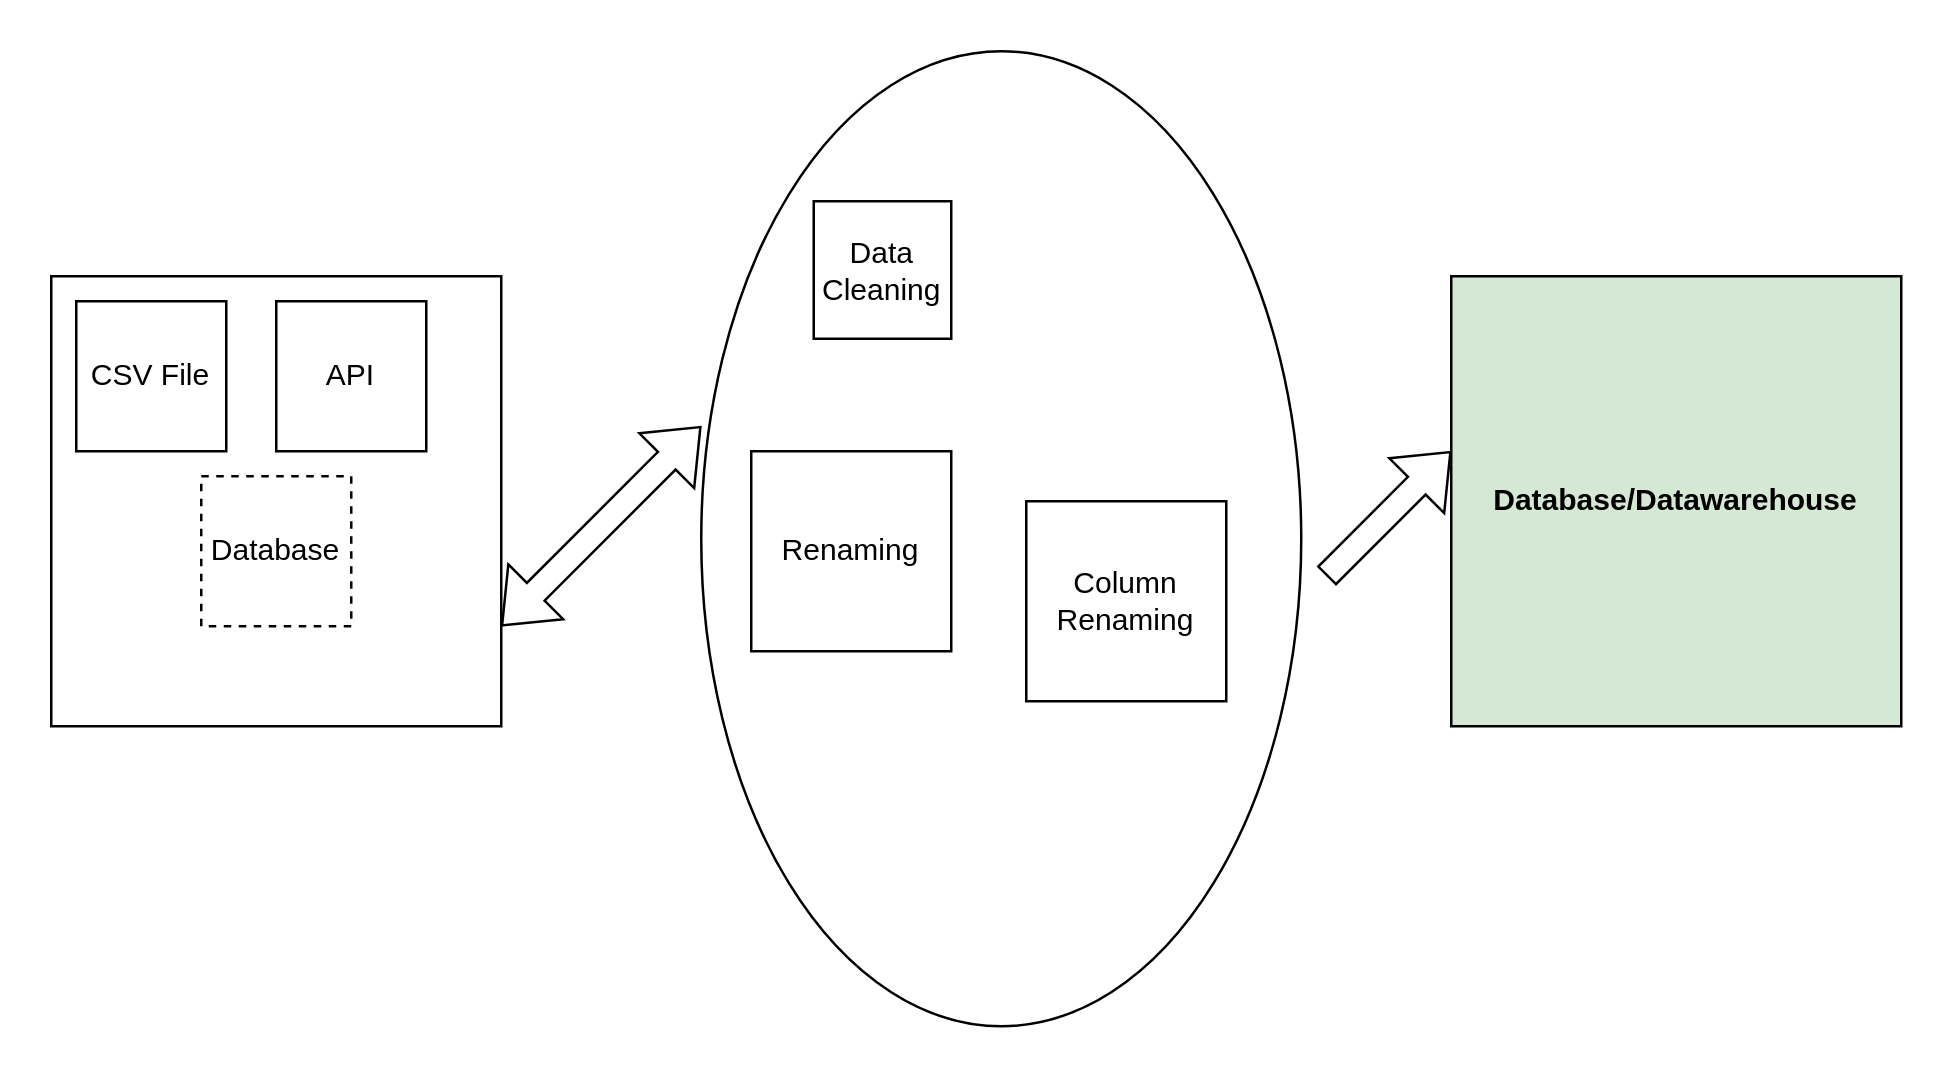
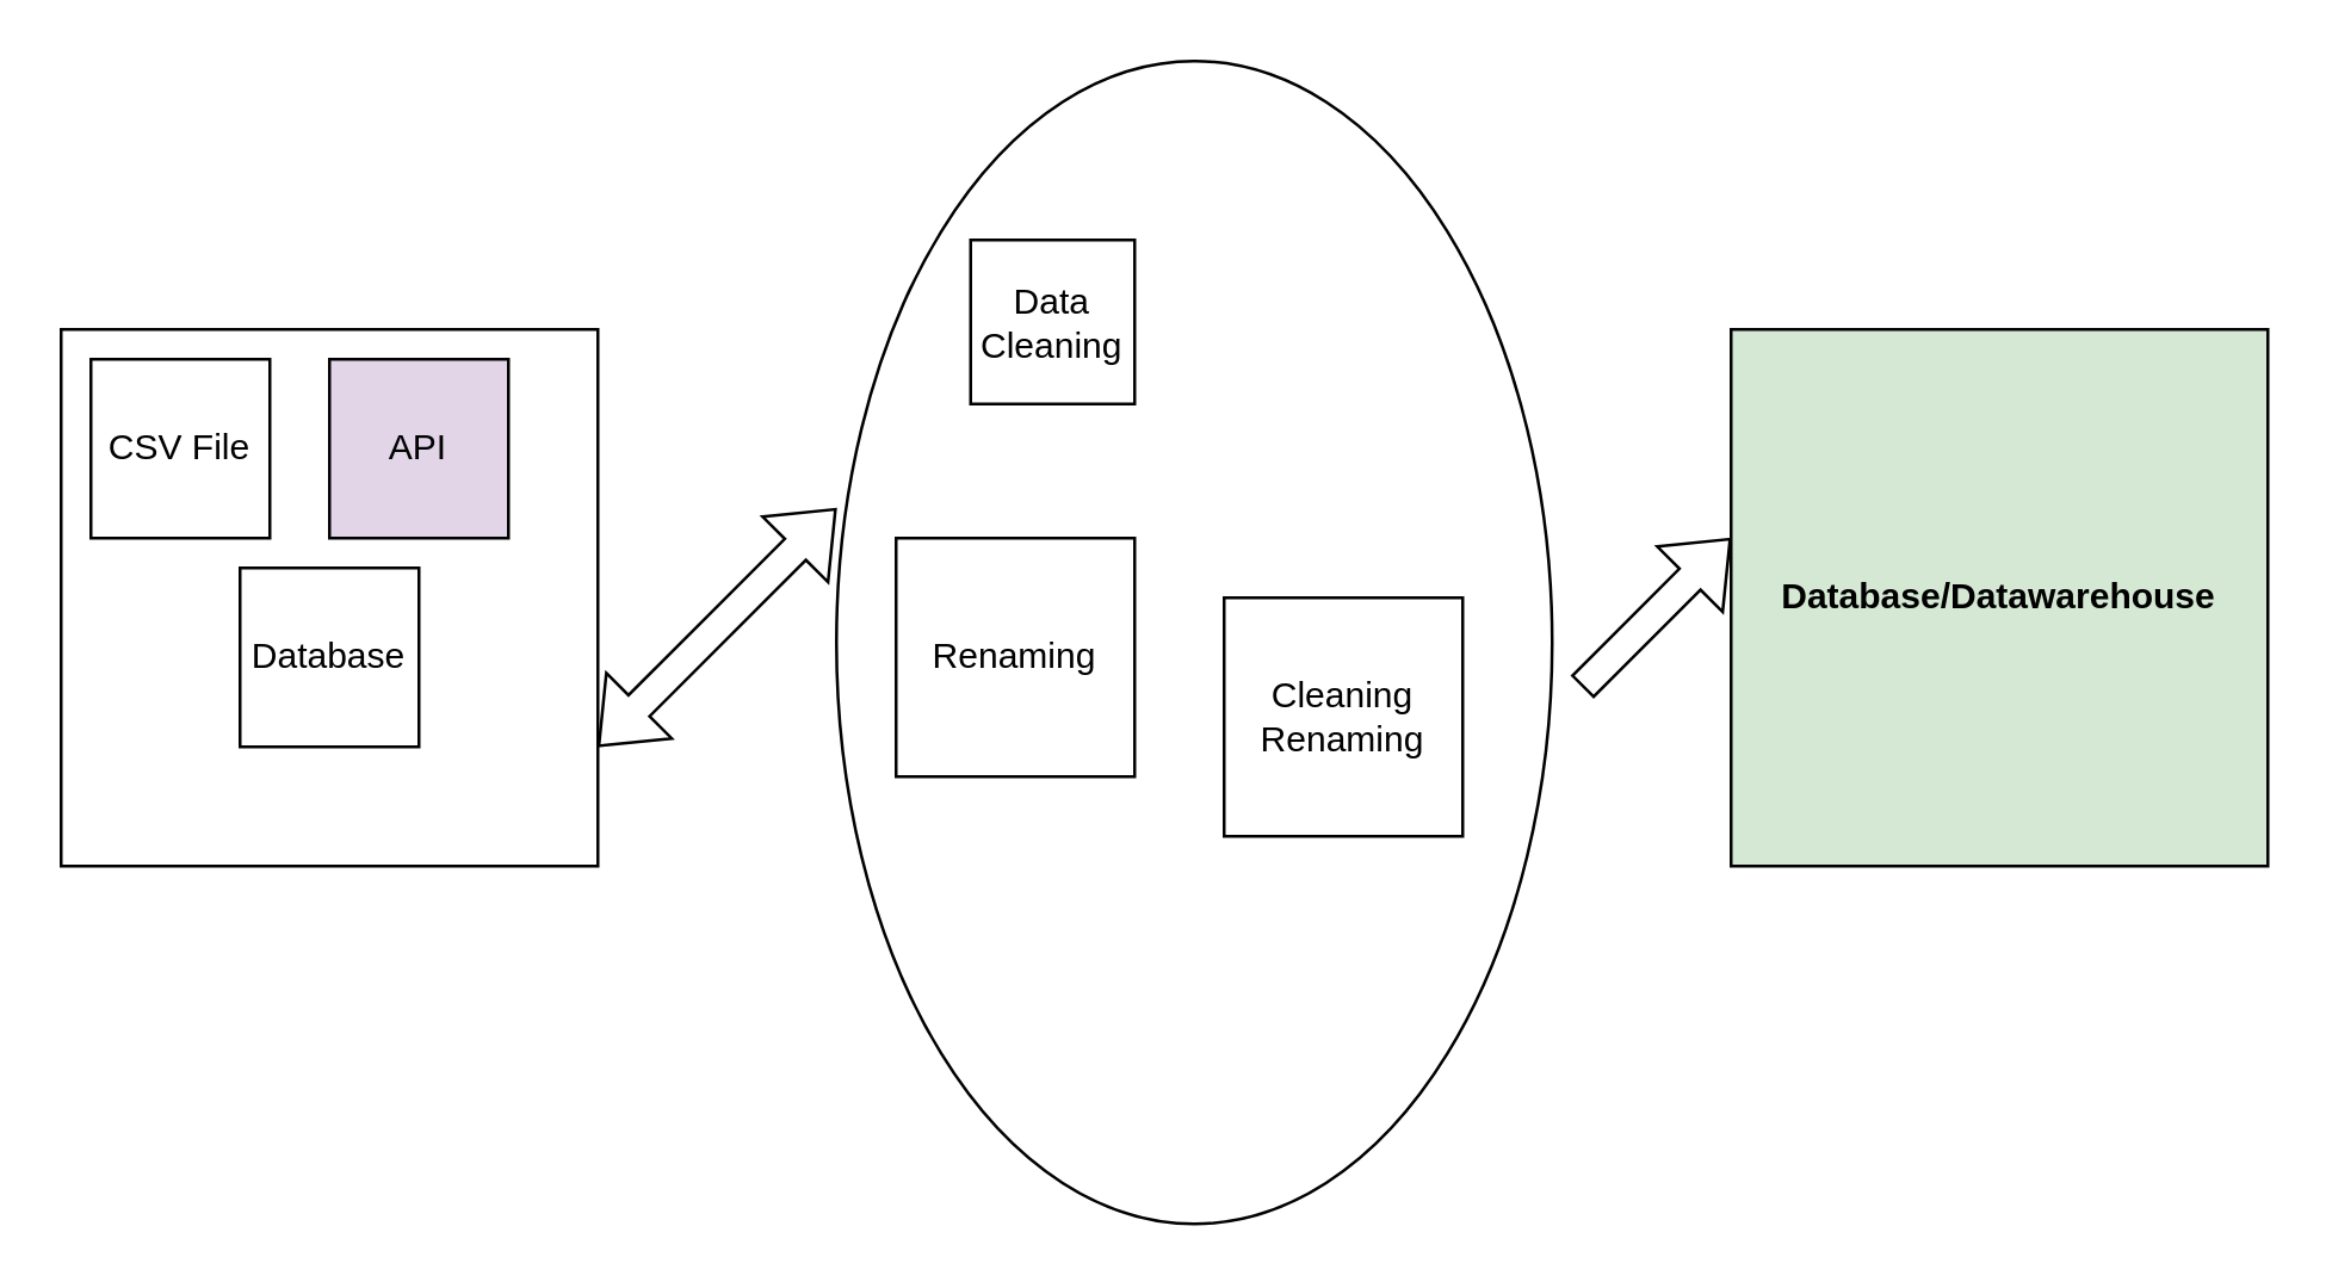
- <mxCell id="5" value="API" style="whiteSpace=wrap;html=1;aspect=fixed;" parent="1" vertex="1"><mxGeometry x="110" y="120" width="60" height="60" as="geometry" /></mxCell>
+ <mxCell id="5" value="API" style="whiteSpace=wrap;html=1;aspect=fixed;fillColor=#e1d5e7;" parent="1" vertex="1"><mxGeometry x="110" y="120" width="60" height="60" as="geometry" /></mxCell>
- <mxCell id="4" value="Database" style="whiteSpace=wrap;html=1;aspect=fixed;dashed=1;" parent="1" vertex="1"><mxGeometry x="80" y="190" width="60" height="60" as="geometry" /></mxCell>
+ <mxCell id="4" value="Database" style="whiteSpace=wrap;html=1;aspect=fixed;" parent="1" vertex="1"><mxGeometry x="80" y="190" width="60" height="60" as="geometry" /></mxCell>
- <mxCell id="8" value="Column Renaming" style="whiteSpace=wrap;html=1;aspect=fixed;" vertex="1" parent="1"><mxGeometry x="410" y="200" width="80" height="80" as="geometry" /></mxCell>
+ <mxCell id="8" value="Cleaning Renaming" style="whiteSpace=wrap;html=1;aspect=fixed;" vertex="1" parent="1"><mxGeometry x="410" y="200" width="80" height="80" as="geometry" /></mxCell>
